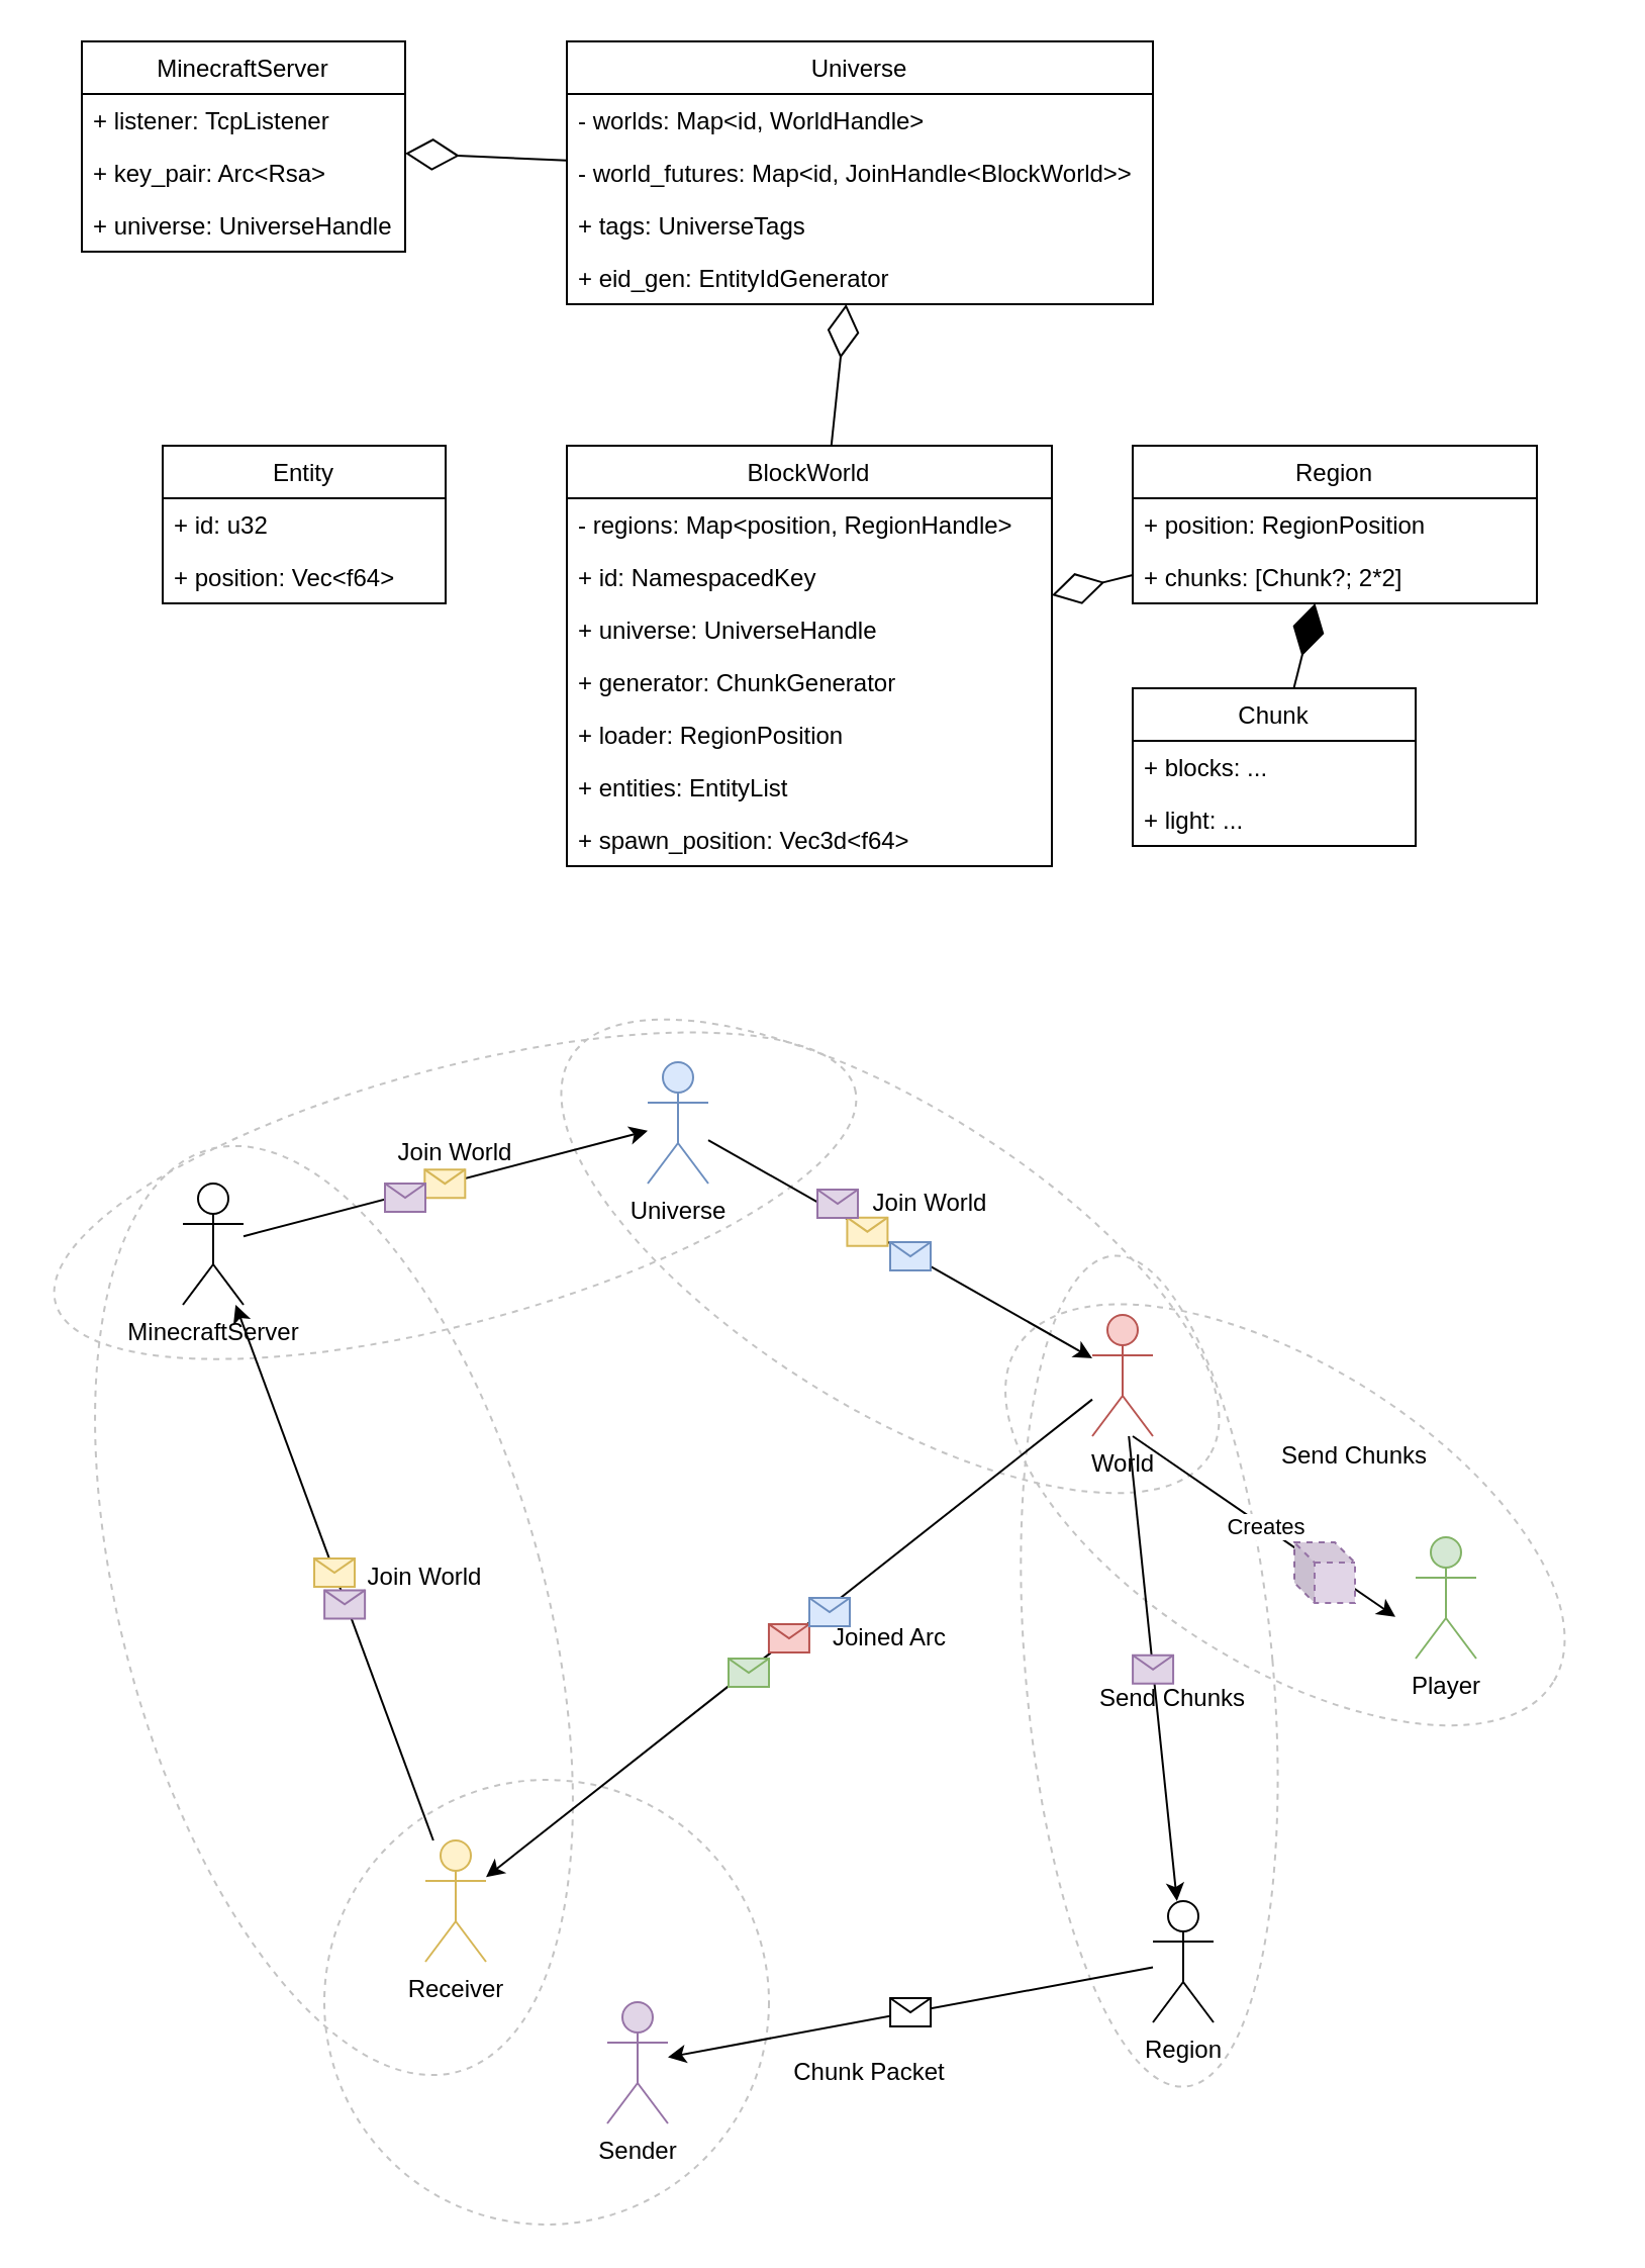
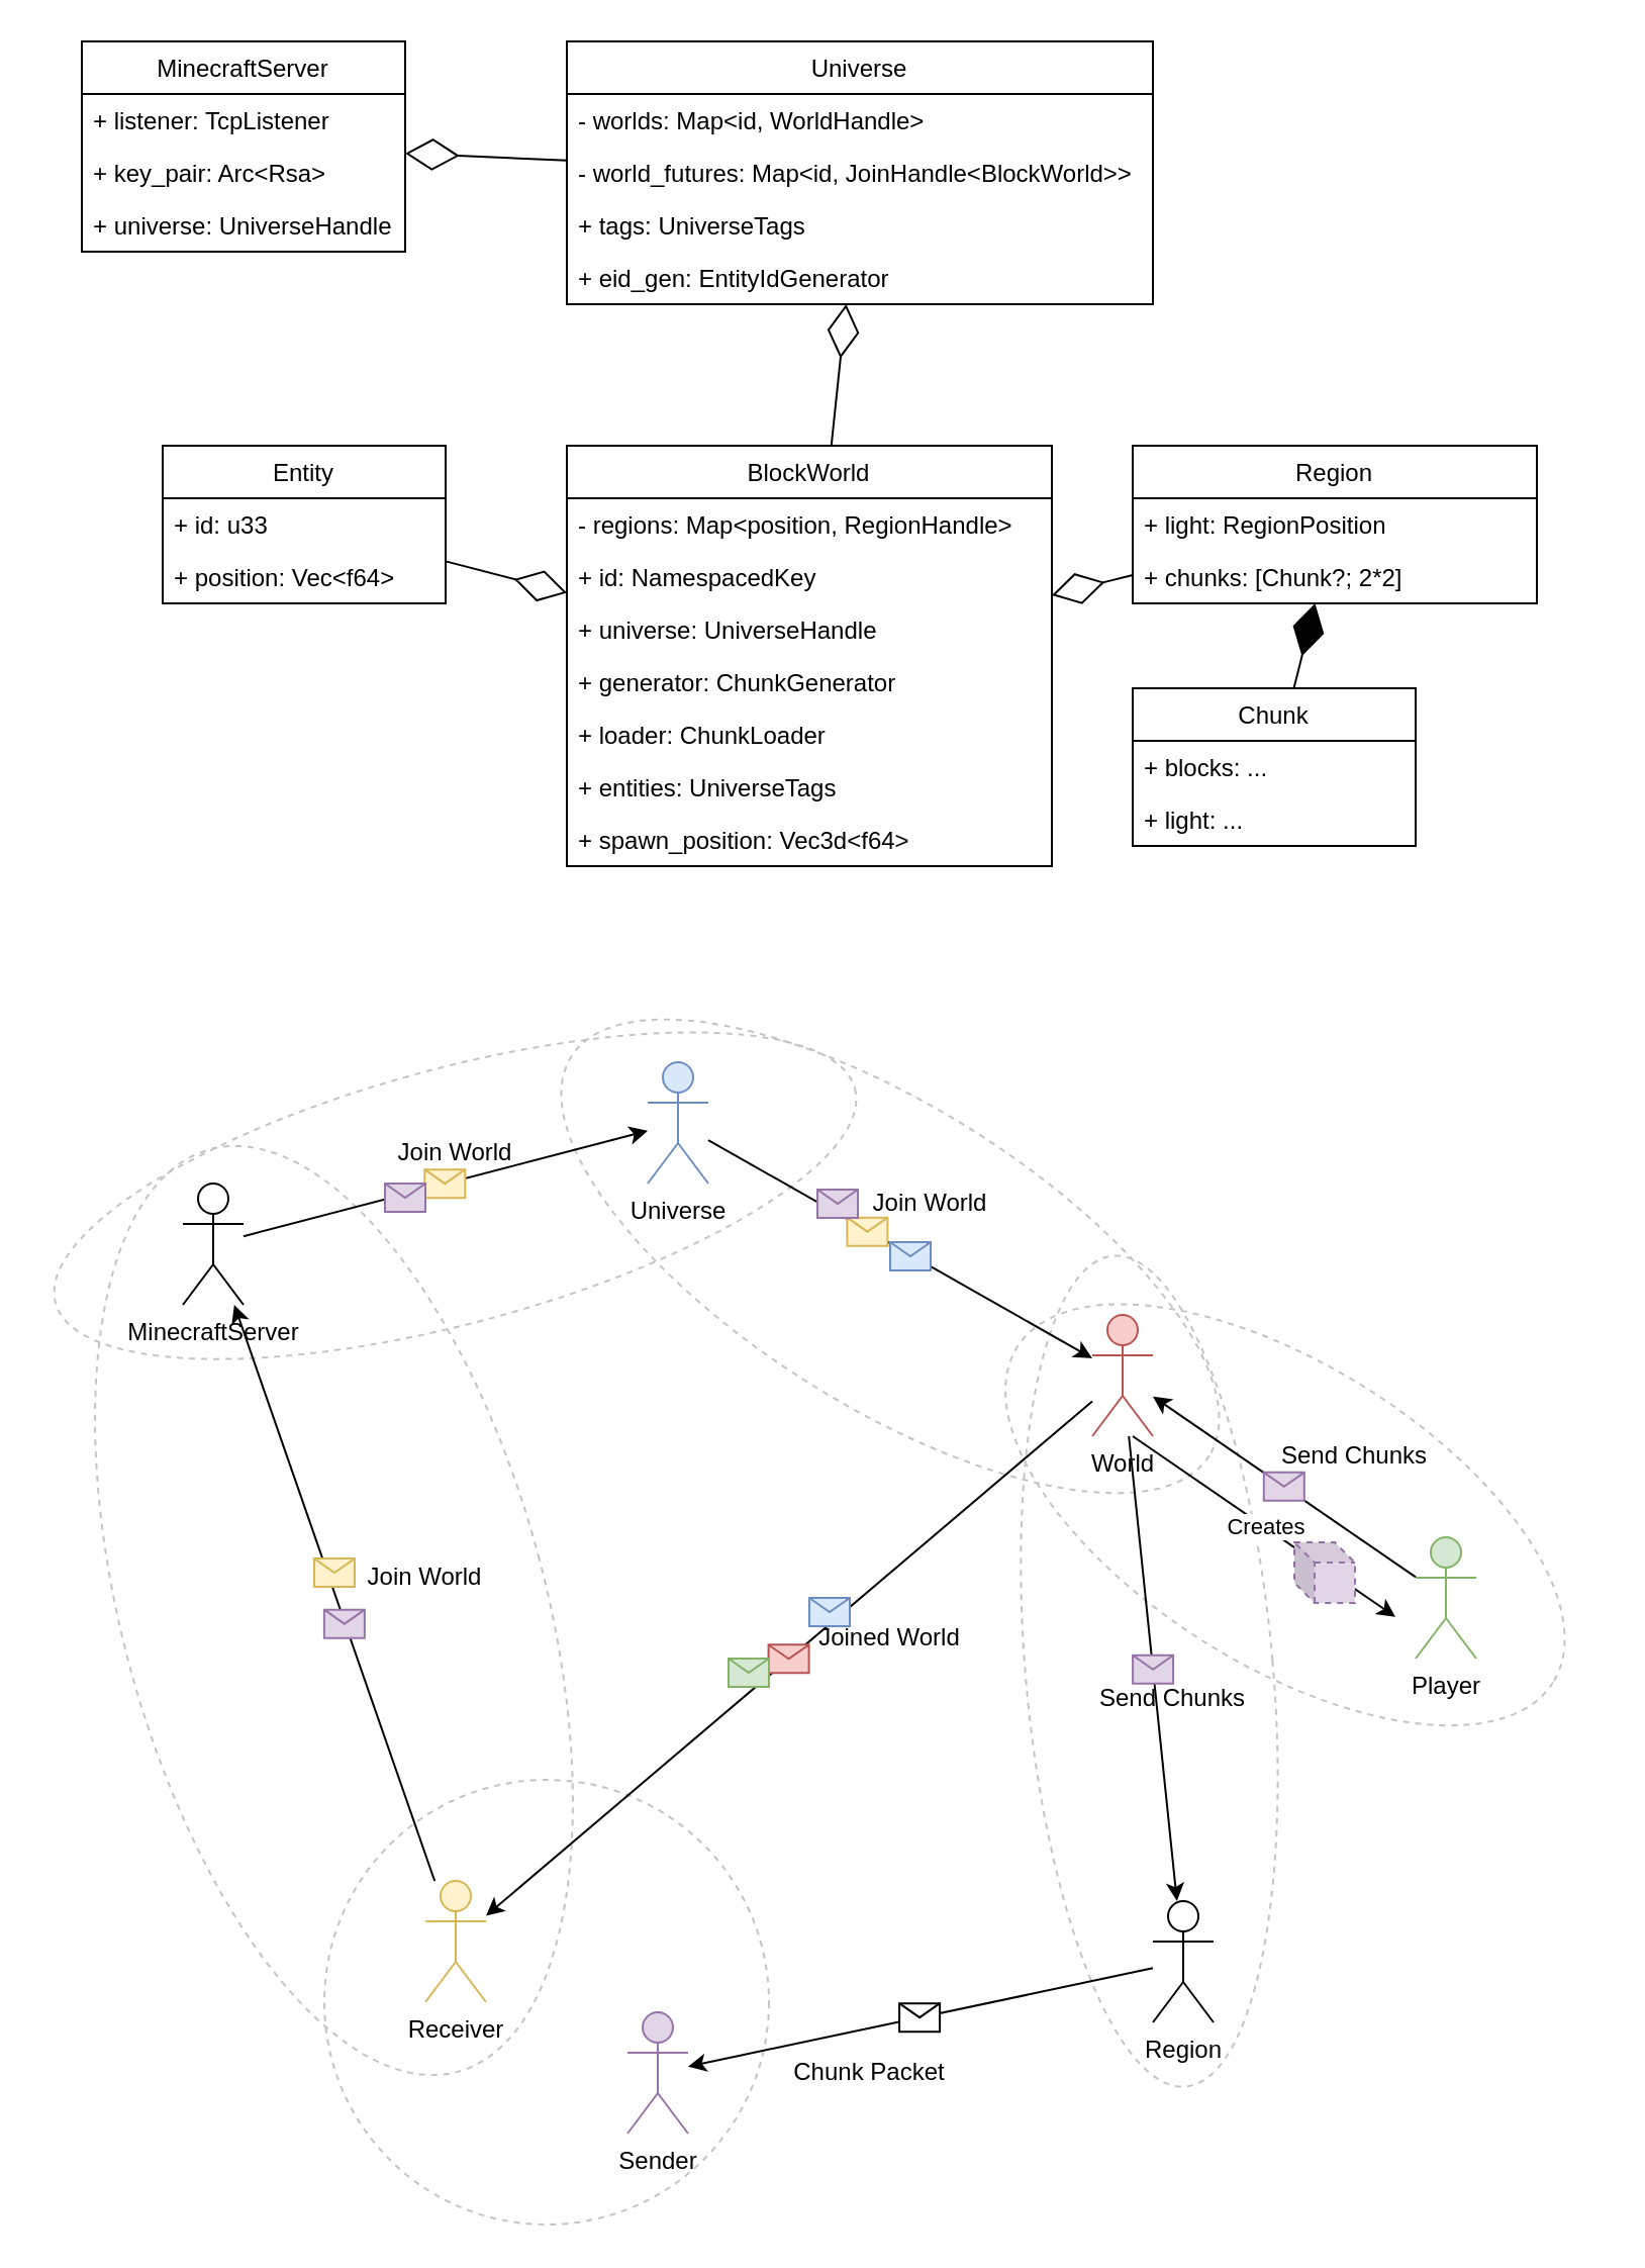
- <mxCell id="54" value="+ id: u32" style="text;strokeColor=none;fillColor=none;align=left;verticalAlign=top;spacingLeft=4;spacingRight=4;overflow=hidden;rotatable=0;points=[[0,0.5],[1,0.5]];portConstraint=eastwest;" parent="53" vertex="1"><mxGeometry y="26" width="140" height="26" as="geometry" /></mxCell>
+ <mxCell id="54" value="+ id: u33" style="text;strokeColor=none;fillColor=none;align=left;verticalAlign=top;spacingLeft=4;spacingRight=4;overflow=hidden;rotatable=0;points=[[0,0.5],[1,0.5]];portConstraint=eastwest;" parent="53" vertex="1"><mxGeometry y="26" width="140" height="26" as="geometry" /></mxCell>
- <mxCell id="30" value="+ position: RegionPosition" style="text;strokeColor=none;fillColor=none;align=left;verticalAlign=top;spacingLeft=4;spacingRight=4;overflow=hidden;rotatable=0;points=[[0,0.5],[1,0.5]];portConstraint=eastwest;" parent="29" vertex="1"><mxGeometry y="26" width="200" height="26" as="geometry" /></mxCell>
+ <mxCell id="30" value="+ light: RegionPosition" style="text;strokeColor=none;fillColor=none;align=left;verticalAlign=top;spacingLeft=4;spacingRight=4;overflow=hidden;rotatable=0;points=[[0,0.5],[1,0.5]];portConstraint=eastwest;" parent="29" vertex="1"><mxGeometry y="26" width="200" height="26" as="geometry" /></mxCell>
+ <mxCell id="56" value="" style="endArrow=diamondThin;endFill=0;endSize=24;html=1;" parent="1" source="53" target="21" edge="1"><mxGeometry width="160" relative="1" as="geometry"><mxPoint x="60" y="400" as="sourcePoint" /><mxPoint x="220" y="400" as="targetPoint" /></mxGeometry></mxCell>
- <mxCell id="26" value="+ loader: RegionPosition" style="text;strokeColor=none;fillColor=none;align=left;verticalAlign=top;spacingLeft=4;spacingRight=4;overflow=hidden;rotatable=0;points=[[0,0.5],[1,0.5]];portConstraint=eastwest;" parent="21" vertex="1"><mxGeometry y="130" width="240" height="26" as="geometry" /></mxCell>
+ <mxCell id="26" value="+ loader: ChunkLoader" style="text;strokeColor=none;fillColor=none;align=left;verticalAlign=top;spacingLeft=4;spacingRight=4;overflow=hidden;rotatable=0;points=[[0,0.5],[1,0.5]];portConstraint=eastwest;" parent="21" vertex="1"><mxGeometry y="130" width="240" height="26" as="geometry" /></mxCell>
- <mxCell id="27" value="+ entities: EntityList" style="text;strokeColor=none;fillColor=none;align=left;verticalAlign=top;spacingLeft=4;spacingRight=4;overflow=hidden;rotatable=0;points=[[0,0.5],[1,0.5]];portConstraint=eastwest;" parent="21" vertex="1"><mxGeometry y="156" width="240" height="26" as="geometry" /></mxCell>
+ <mxCell id="27" value="+ entities: UniverseTags" style="text;strokeColor=none;fillColor=none;align=left;verticalAlign=top;spacingLeft=4;spacingRight=4;overflow=hidden;rotatable=0;points=[[0,0.5],[1,0.5]];portConstraint=eastwest;" parent="21" vertex="1"><mxGeometry y="156" width="240" height="26" as="geometry" /></mxCell>
+ <mxCell id="58" value="" style="endArrow=classic;html=1;" parent="1" source="57" target="37" edge="1"><mxGeometry relative="1" as="geometry"><mxPoint x="420" y="930" as="sourcePoint" /><mxPoint x="520" y="930" as="targetPoint" /></mxGeometry></mxCell>
+ <mxCell id="59" value="" style="shape=message;html=1;outlineConnect=0;fillColor=#e1d5e7;strokeColor=#9673a6;" parent="58" vertex="1"><mxGeometry width="20" height="14" relative="1" as="geometry"><mxPoint x="-10" y="-7" as="offset" /></mxGeometry></mxCell>
- <mxCell id="52" value="Joined Arc" style="text;html=1;strokeColor=none;fillColor=none;align=center;verticalAlign=middle;whiteSpace=wrap;rounded=0;" parent="1" vertex="1"><mxGeometry x="400" y="800" width="80" height="20" as="geometry" /></mxCell>
+ <mxCell id="52" value="Joined World" style="text;html=1;strokeColor=none;fillColor=none;align=center;verticalAlign=middle;whiteSpace=wrap;rounded=0;" parent="1" vertex="1"><mxGeometry x="400" y="800" width="80" height="20" as="geometry" /></mxCell>
- <mxCell id="40" value="Receiver" style="shape=umlActor;verticalLabelPosition=bottom;verticalAlign=top;html=1;outlineConnect=0;fillColor=#fff2cc;strokeColor=#d6b656;" parent="1" vertex="1"><mxGeometry x="210" y="910" width="30" height="60" as="geometry" /></mxCell>
+ <mxCell id="40" value="Receiver" style="shape=umlActor;verticalLabelPosition=bottom;verticalAlign=top;html=1;outlineConnect=0;fillColor=#fff2cc;strokeColor=#d6b656;" parent="1" vertex="1"><mxGeometry x="210" y="930" width="30" height="60" as="geometry" /></mxCell>
- <mxCell id="39" value="Sender" style="shape=umlActor;verticalLabelPosition=bottom;verticalAlign=top;html=1;outlineConnect=0;fillColor=#e1d5e7;strokeColor=#9673a6;" parent="1" vertex="1"><mxGeometry x="300" y="990" width="30" height="60" as="geometry" /></mxCell>
+ <mxCell id="39" value="Sender" style="shape=umlActor;verticalLabelPosition=bottom;verticalAlign=top;html=1;outlineConnect=0;fillColor=#e1d5e7;strokeColor=#9673a6;" parent="1" vertex="1"><mxGeometry x="310" y="995" width="30" height="60" as="geometry" /></mxCell>
